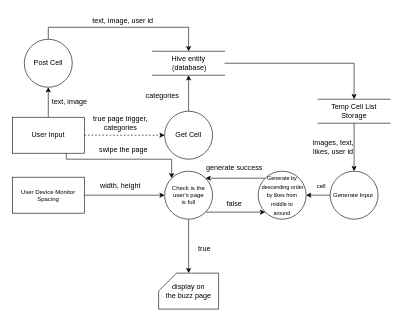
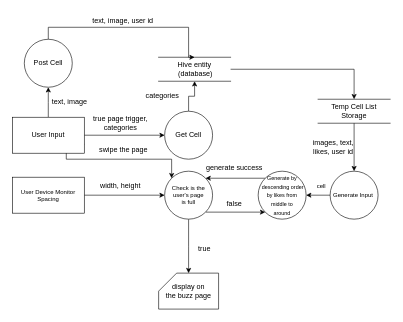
- <mxCell id="11" value="Hive entity&lt;br&gt;&amp;nbsp;(database)" style="shape=partialRectangle;whiteSpace=wrap;html=1;left=0;right=0;fillColor=none;rounded=0;strokeColor=default;fontFamily=Helvetica;fontSize=12;fontColor=default;" vertex="1" parent="1"><mxGeometry x="254" y="85" width="120" height="40" as="geometry" /></mxCell>
+ <mxCell id="11" value="Hive entity&lt;br&gt;&amp;nbsp;(database)" style="shape=partialRectangle;whiteSpace=wrap;html=1;left=0;right=0;fillColor=none;rounded=0;strokeColor=default;fontFamily=Helvetica;fontSize=12;fontColor=default;" vertex="1" parent="1"><mxGeometry x="264" y="95" width="120" height="40" as="geometry" /></mxCell>
- <mxCell id="2" style="edgeStyle=orthogonalEdgeStyle;rounded=0;orthogonalLoop=1;jettySize=auto;html=1;entryX=0;entryY=0.5;entryDx=0;entryDy=0;dashed=1;" edge="1" parent="1" source="5" target="9"><mxGeometry relative="1" as="geometry"><mxPoint x="270" y="325" as="targetPoint" /></mxGeometry></mxCell>
+ <mxCell id="2" style="edgeStyle=orthogonalEdgeStyle;rounded=0;orthogonalLoop=1;jettySize=auto;html=1;entryX=0;entryY=0.5;entryDx=0;entryDy=0;" edge="1" parent="1" source="5" target="9"><mxGeometry relative="1" as="geometry"><mxPoint x="270" y="325" as="targetPoint" /></mxGeometry></mxCell>
